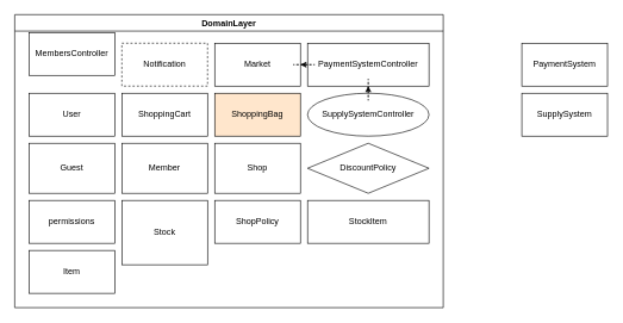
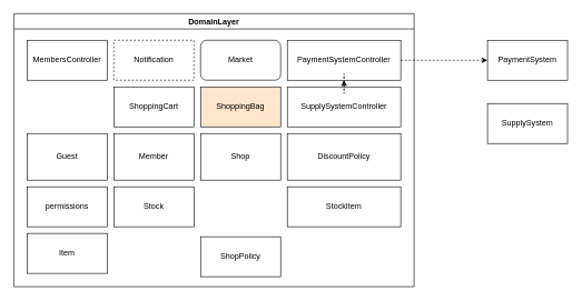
- <mxCell id="13" value="MembersController" style="rounded=0;whiteSpace=wrap;html=1;" parent="1" vertex="1"><mxGeometry x="40" y="45" width="120" height="60" as="geometry" /></mxCell>
+ <mxCell id="13" value="MembersController" style="rounded=0;whiteSpace=wrap;html=1;" parent="1" vertex="1"><mxGeometry x="40" y="60" width="120" height="60" as="geometry" /></mxCell>
- <mxCell id="2" value="Market" style="rounded=0;whiteSpace=wrap;html=1;" parent="1" vertex="1"><mxGeometry x="300" y="60" width="120" height="60" as="geometry" /></mxCell>
+ <mxCell id="2" value="Market" style="whiteSpace=wrap;html=1;rounded=1;" parent="1" vertex="1"><mxGeometry x="300" y="60" width="120" height="60" as="geometry" /></mxCell>
- <mxCell id="22" style="edgeStyle=orthogonalEdgeStyle;rounded=0;orthogonalLoop=1;jettySize=auto;html=1;dashed=1;" edge="1" parent="1" source="17" target="2"><mxGeometry relative="1" as="geometry" /></mxCell>
+ <mxCell id="22" style="edgeStyle=orthogonalEdgeStyle;rounded=0;orthogonalLoop=1;jettySize=auto;html=1;entryX=0;entryY=0.5;entryDx=0;entryDy=0;dashed=1;" edge="1" parent="1" source="17" target="9"><mxGeometry relative="1" as="geometry" /></mxCell>
- <mxCell id="3" value="User" style="rounded=0;whiteSpace=wrap;html=1;" parent="1" vertex="1"><mxGeometry x="40" y="130" width="120" height="60" as="geometry" /></mxCell>
- <mxCell id="18" value="SupplySystemController" style="ellipse;whiteSpace=wrap;html=1;" vertex="1" parent="16"><mxGeometry x="410" y="110" width="170" height="60" as="geometry" /></mxCell>
+ <mxCell id="18" value="SupplySystemController" style="rounded=0;whiteSpace=wrap;html=1;" vertex="1" parent="16"><mxGeometry x="410" y="110" width="170" height="60" as="geometry" /></mxCell>
- <mxCell id="10" value="SupplySystem&lt;br&gt;" style="rounded=0;whiteSpace=wrap;html=1;" parent="1" vertex="1"><mxGeometry x="730" y="130" width="120" height="60" as="geometry" /></mxCell>
+ <mxCell id="10" value="SupplySystem&lt;br&gt;" style="rounded=0;whiteSpace=wrap;html=1;" parent="1" vertex="1"><mxGeometry x="730" y="155" width="120" height="60" as="geometry" /></mxCell>
- <mxCell id="19" value="&lt;span lang=&quot;EN-US&quot; style=&quot;font-size: 9pt ; line-height: 107% ; font-family: &amp;#34;helvetica&amp;#34; , sans-serif&quot;&gt;DiscountPolicy&lt;/span&gt;" style="rhombus;whiteSpace=wrap;html=1;" parent="16" vertex="1"><mxGeometry x="410" y="180" width="170" height="70" as="geometry" /></mxCell>
+ <mxCell id="19" value="&lt;span lang=&quot;EN-US&quot; style=&quot;font-size: 9pt ; line-height: 107% ; font-family: &amp;#34;helvetica&amp;#34; , sans-serif&quot;&gt;DiscountPolicy&lt;/span&gt;" style="rounded=0;whiteSpace=wrap;html=1;" parent="16" vertex="1"><mxGeometry x="410" y="180" width="170" height="70" as="geometry" /></mxCell>
- <mxCell id="20" value="ShopPolicy" style="rounded=0;whiteSpace=wrap;html=1;" parent="16" vertex="1"><mxGeometry x="280" y="260" width="120" height="60" as="geometry" /></mxCell>
+ <mxCell id="20" value="ShopPolicy" style="rounded=0;whiteSpace=wrap;html=1;" parent="16" vertex="1"><mxGeometry x="280" y="335" width="120" height="60" as="geometry" /></mxCell>
- <mxCell id="8" value="Stock" style="rounded=0;whiteSpace=wrap;html=1;" parent="1" vertex="1"><mxGeometry x="170" y="280" width="120" height="90" as="geometry" /></mxCell>
+ <mxCell id="8" value="Stock" style="rounded=0;whiteSpace=wrap;html=1;" parent="1" vertex="1"><mxGeometry x="170" y="280" width="120" height="60" as="geometry" /></mxCell>
